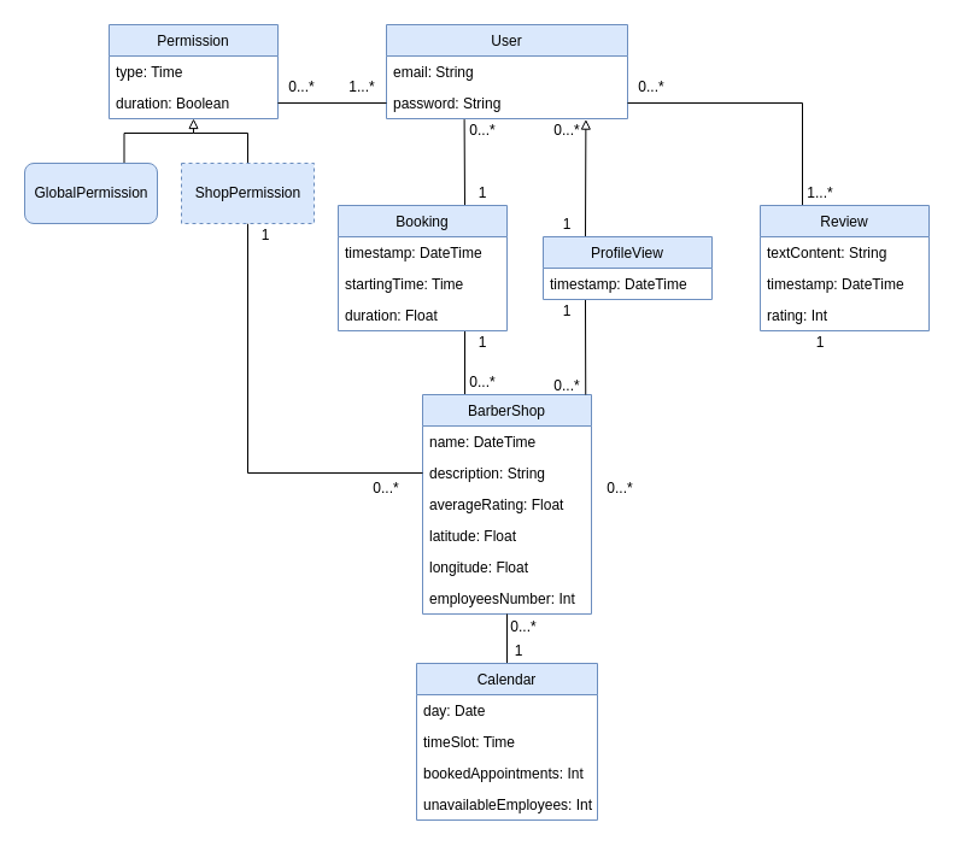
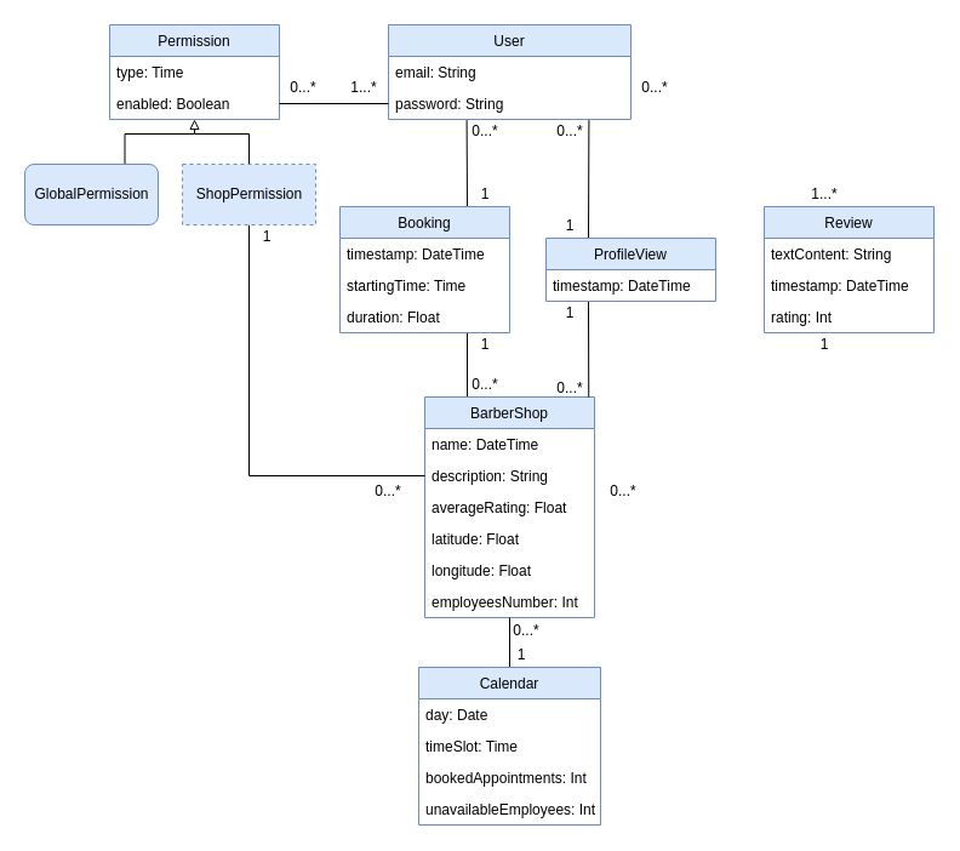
- <mxCell id="53" value="duration: Boolean" style="text;strokeColor=none;fillColor=none;align=left;verticalAlign=top;spacingLeft=4;spacingRight=4;overflow=hidden;rotatable=0;points=[[0,0.5],[1,0.5]];portConstraint=eastwest;" vertex="1" parent="51"><mxGeometry y="52" width="140" height="26" as="geometry" /></mxCell>
+ <mxCell id="53" value="enabled: Boolean" style="text;strokeColor=none;fillColor=none;align=left;verticalAlign=top;spacingLeft=4;spacingRight=4;overflow=hidden;rotatable=0;points=[[0,0.5],[1,0.5]];portConstraint=eastwest;" vertex="1" parent="51"><mxGeometry y="52" width="140" height="26" as="geometry" /></mxCell>
- <mxCell id="14" style="edgeStyle=orthogonalEdgeStyle;rounded=0;orthogonalLoop=1;jettySize=auto;html=1;exitX=0.25;exitY=0;exitDx=0;exitDy=0;entryX=1;entryY=0.5;entryDx=0;entryDy=0;endArrow=none;endFill=0;" edge="1" parent="1" source="15" target="4"><mxGeometry relative="1" as="geometry" /></mxCell>
- <mxCell id="35" style="rounded=0;orthogonalLoop=1;jettySize=auto;html=1;exitX=0.25;exitY=0;exitDx=0;exitDy=0;endArrow=block;endFill=0;entryX=0.827;entryY=1.023;entryDx=0;entryDy=0;entryPerimeter=0;" edge="1" parent="1" source="37" target="4"><mxGeometry relative="1" as="geometry"><mxPoint x="485" y="124" as="targetPoint" /></mxGeometry></mxCell>
+ <mxCell id="35" style="rounded=0;orthogonalLoop=1;jettySize=auto;html=1;exitX=0.25;exitY=0;exitDx=0;exitDy=0;endArrow=none;endFill=0;entryX=0.827;entryY=1.023;entryDx=0;entryDy=0;entryPerimeter=0;" edge="1" parent="1" source="37" target="4"><mxGeometry relative="1" as="geometry"><mxPoint x="485" y="124" as="targetPoint" /></mxGeometry></mxCell>
